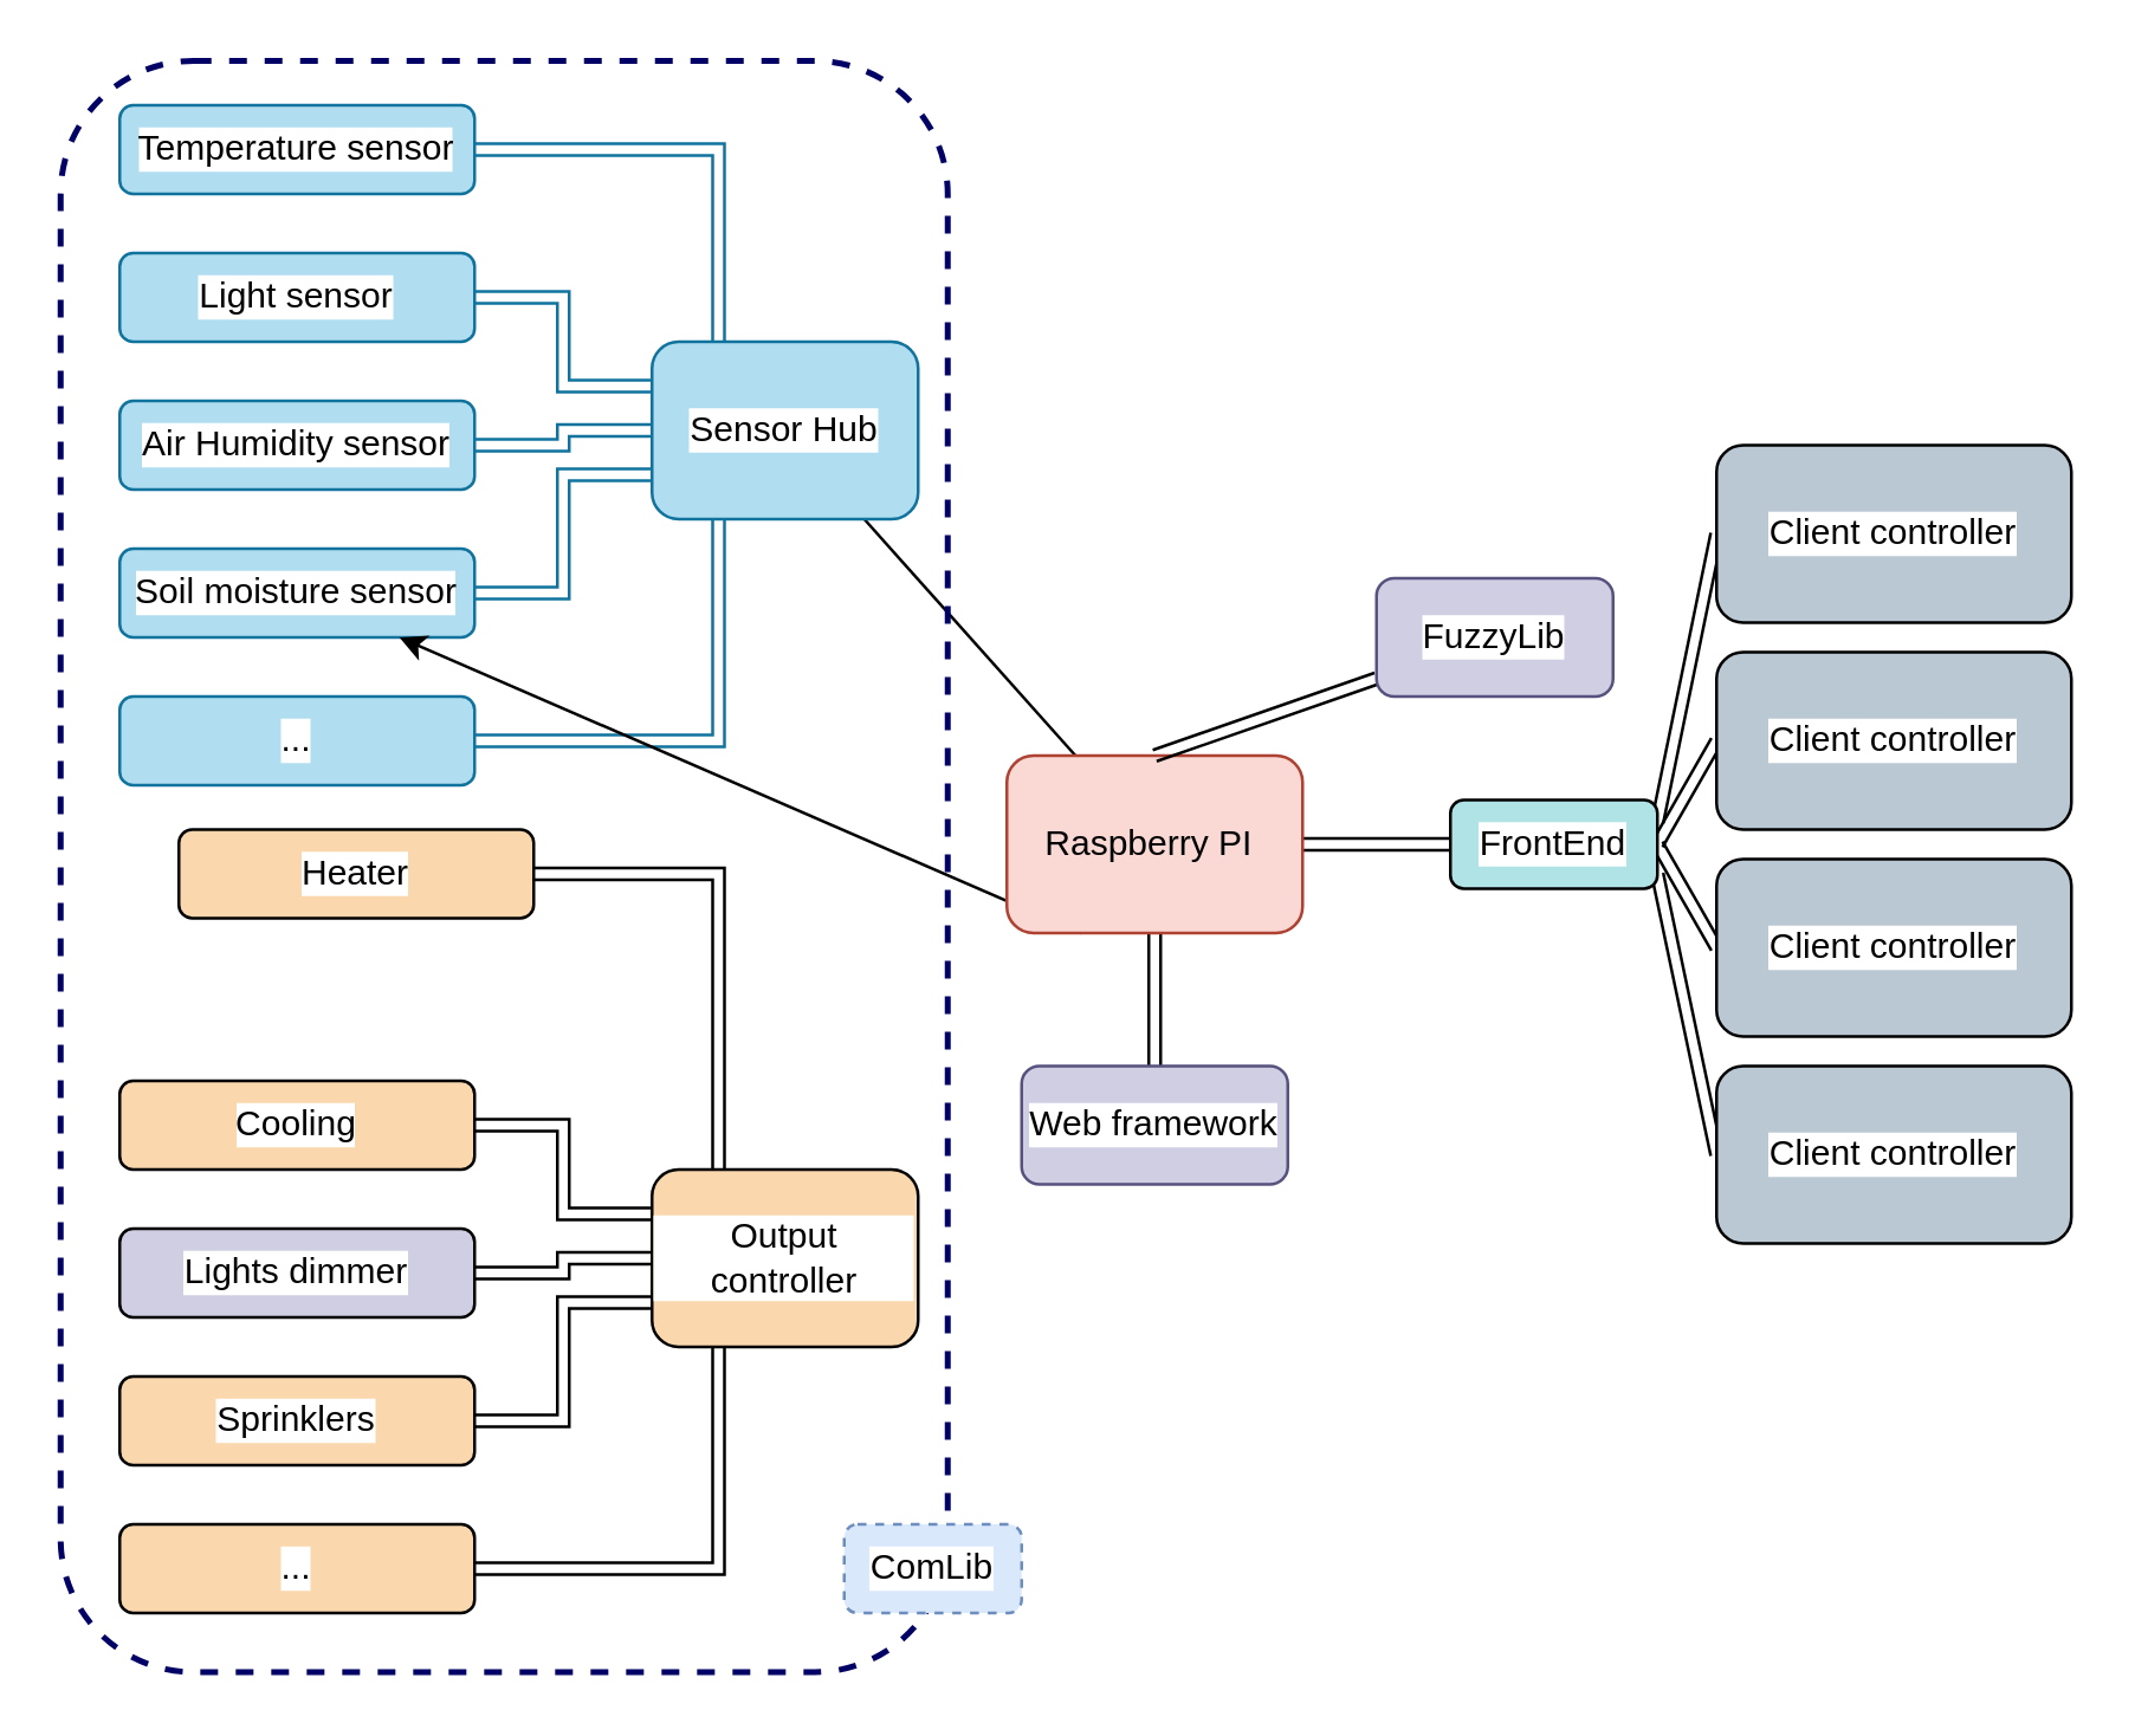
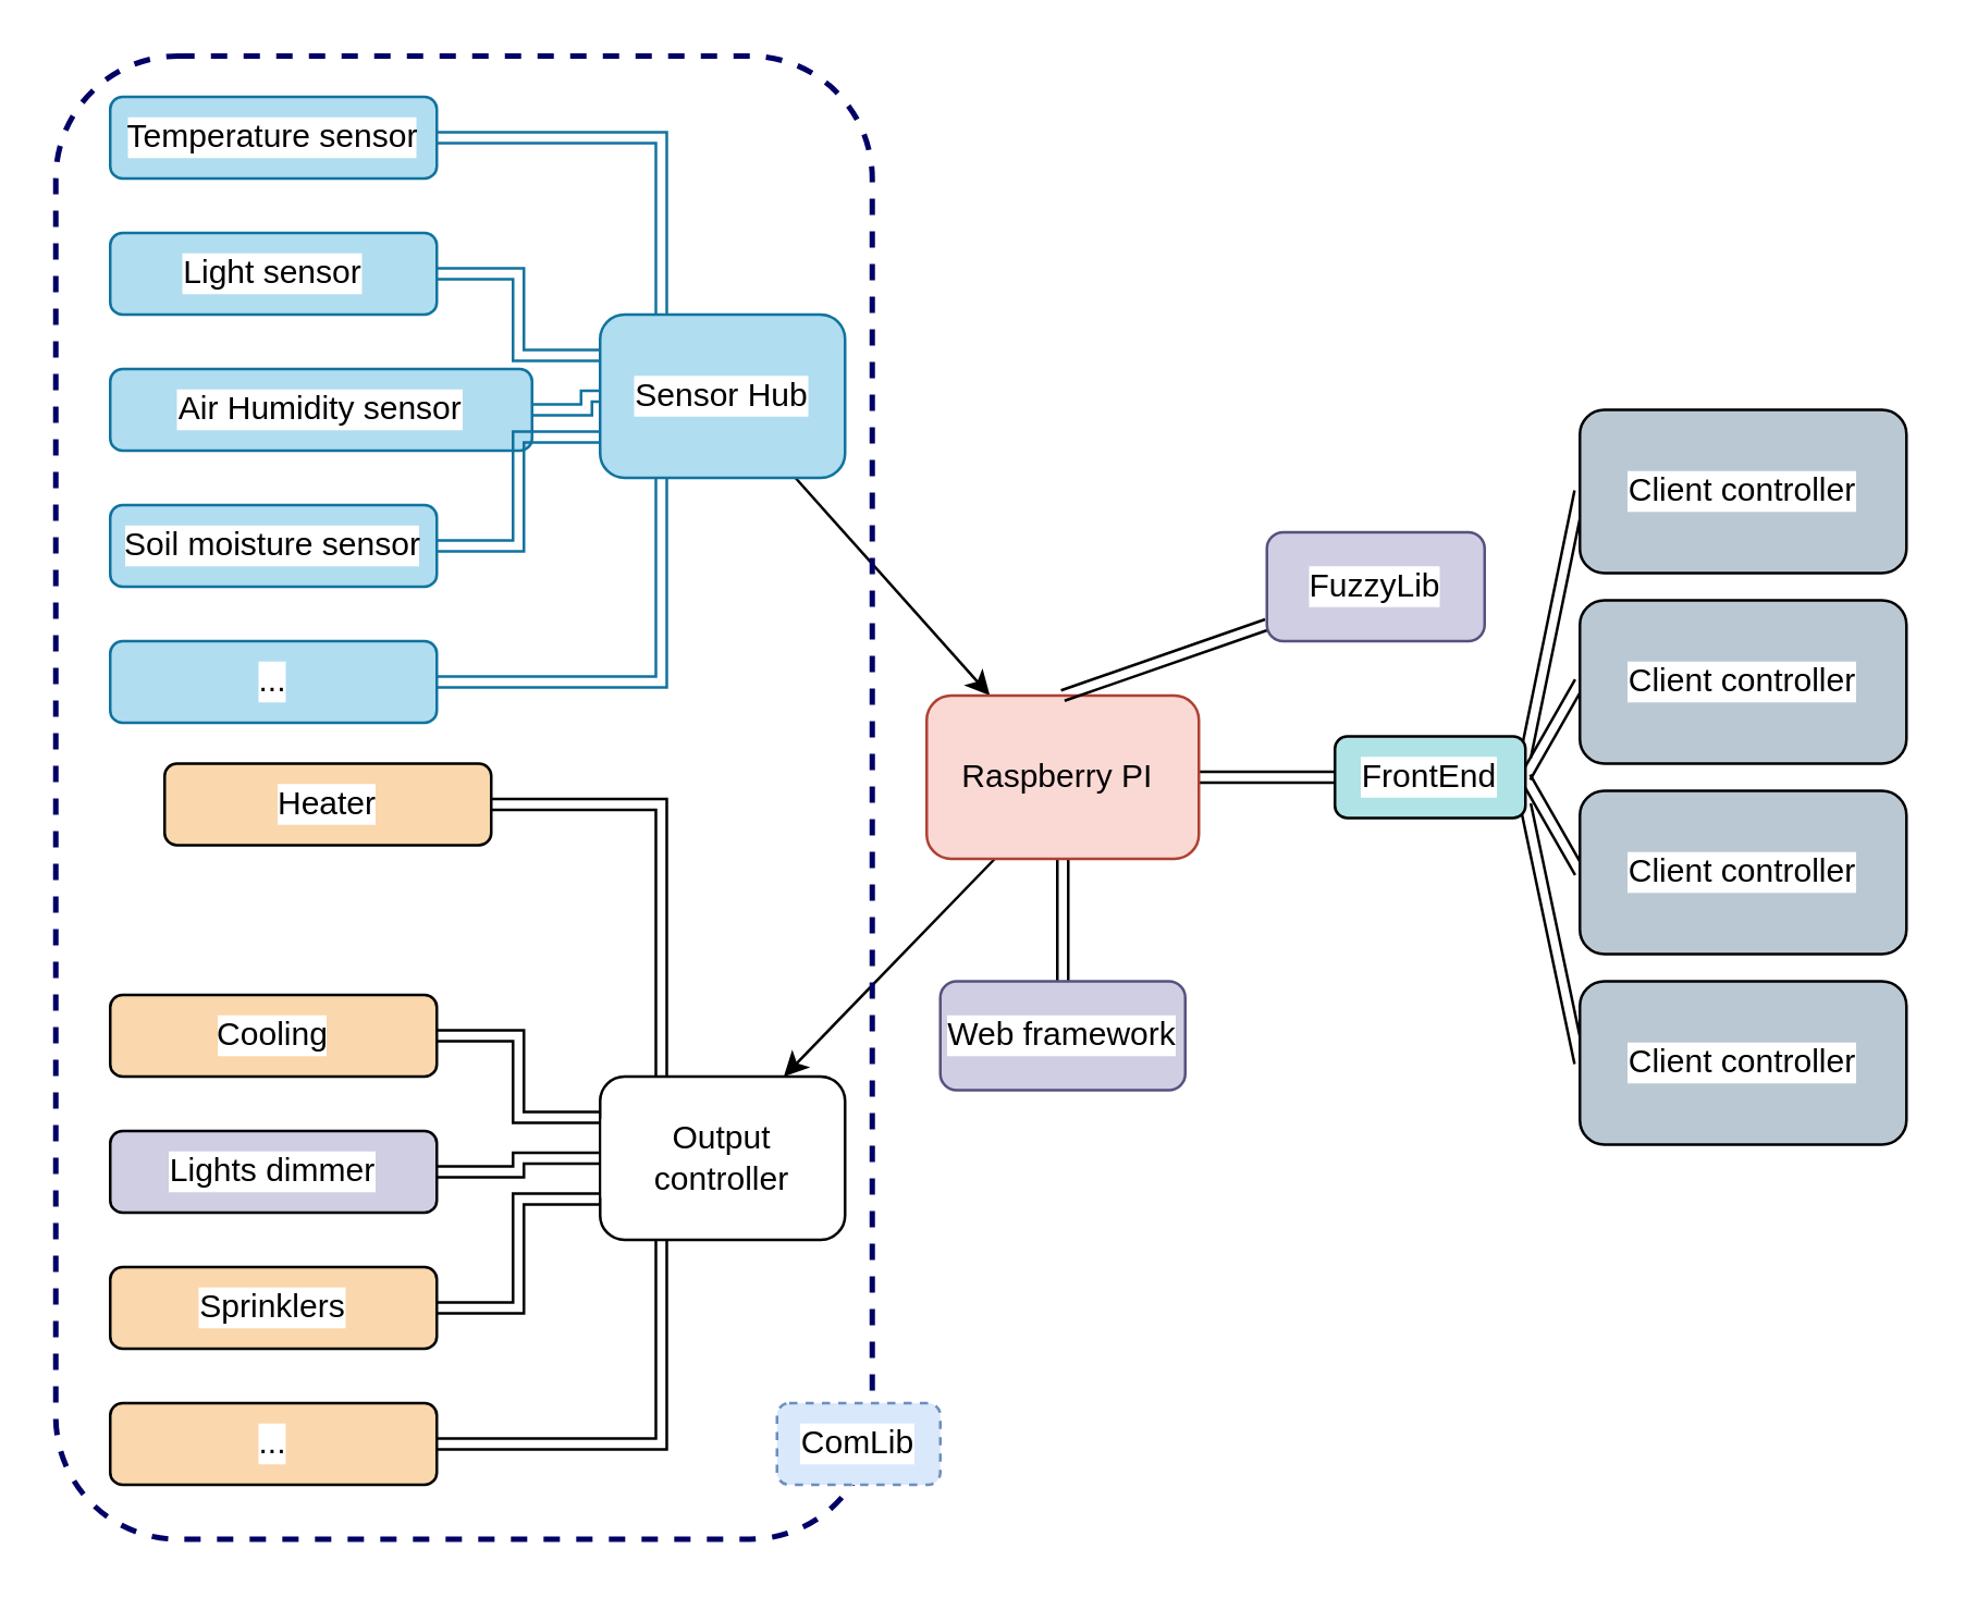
- <mxCell id="7" value="Air Humidity sensor" style="rounded=1;whiteSpace=wrap;html=1;strokeColor=#10739e;fillColor=#b1ddf0;labelBackgroundColor=default;fontColor=default;" vertex="1" parent="1"><mxGeometry x="40" y="135" width="120" height="30" as="geometry" /></mxCell>
+ <mxCell id="7" value="Air Humidity sensor" style="rounded=1;whiteSpace=wrap;html=1;strokeColor=#10739e;fillColor=#b1ddf0;labelBackgroundColor=default;fontColor=default;" vertex="1" parent="1"><mxGeometry x="40" y="135" width="155" height="30" as="geometry" /></mxCell>
- <mxCell id="12" style="rounded=0;orthogonalLoop=1;jettySize=auto;html=1;labelBackgroundColor=default;fontColor=default;strokeColor=default;endArrow=none;" edge="1" parent="1" source="13" target="17"><mxGeometry relative="1" as="geometry" /></mxCell>
+ <mxCell id="12" style="rounded=0;orthogonalLoop=1;jettySize=auto;html=1;labelBackgroundColor=default;fontColor=default;strokeColor=default;" edge="1" parent="1" source="13" target="17"><mxGeometry relative="1" as="geometry" /></mxCell>
- <mxCell id="14" style="edgeStyle=none;rounded=0;orthogonalLoop=1;jettySize=auto;html=1;labelBackgroundColor=default;fontColor=default;strokeColor=default;exitX=0.25;exitY=1;exitDx=0;exitDy=0;" edge="1" parent="1" source="17" target="9"><mxGeometry relative="1" as="geometry"><mxPoint x="338.5" y="335" as="sourcePoint" /></mxGeometry></mxCell>
+ <mxCell id="14" style="edgeStyle=none;rounded=0;orthogonalLoop=1;jettySize=auto;html=1;entryX=0.75;entryY=0;entryDx=0;entryDy=0;labelBackgroundColor=default;fontColor=default;strokeColor=default;exitX=0.25;exitY=1;exitDx=0;exitDy=0;" edge="1" parent="1" source="17" target="28"><mxGeometry relative="1" as="geometry"><mxPoint x="338.5" y="335" as="sourcePoint" /></mxGeometry></mxCell>
- <mxCell id="28" value="Output controller" style="rounded=1;whiteSpace=wrap;html=1;strokeColor=default;fillColor=#fad7ac;labelBackgroundColor=default;fontColor=default;" vertex="1" parent="1"><mxGeometry x="220" y="395" width="90" height="60" as="geometry" /></mxCell>
+ <mxCell id="28" value="Output controller" style="rounded=1;whiteSpace=wrap;html=1;strokeColor=default;fillColor=#ffffff;labelBackgroundColor=default;fontColor=default;" vertex="1" parent="1"><mxGeometry x="220" y="395" width="90" height="60" as="geometry" /></mxCell>
